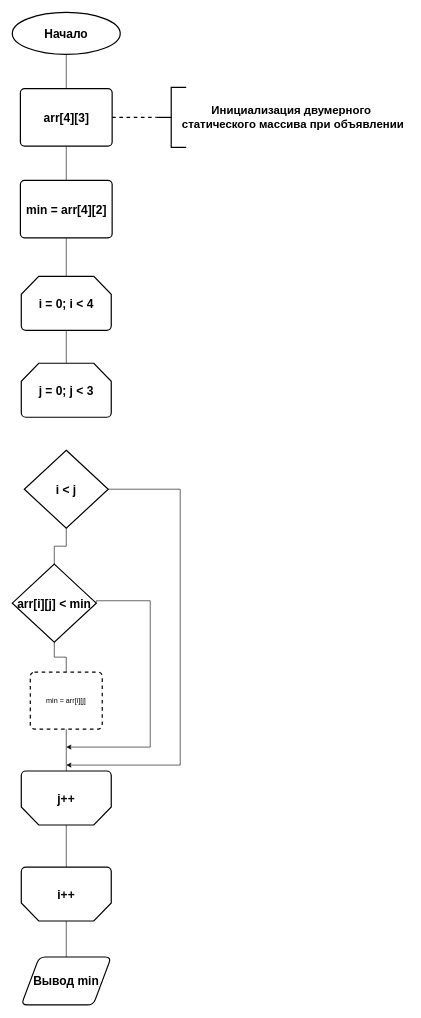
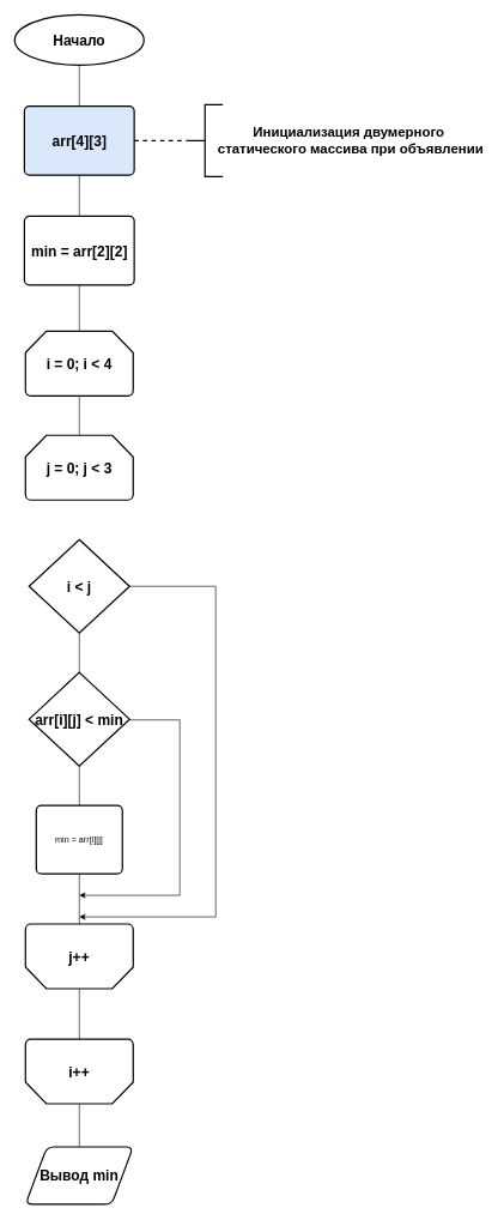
- <mxCell id="24" value="&lt;span style=&quot;font-size: 20px&quot;&gt;&lt;b&gt;arr[4][3]&lt;/b&gt;&lt;/span&gt;" style="rounded=1;whiteSpace=wrap;html=1;absoluteArcSize=1;arcSize=14;strokeWidth=2;" vertex="1" parent="1"><mxGeometry x="33.5" y="147" width="153" height="96" as="geometry" /></mxCell>
+ <mxCell id="24" value="&lt;span style=&quot;font-size: 20px&quot;&gt;&lt;b&gt;arr[4][3]&lt;/b&gt;&lt;/span&gt;" style="rounded=1;whiteSpace=wrap;html=1;absoluteArcSize=1;arcSize=14;strokeWidth=2;fillColor=#dae8fc;" vertex="1" parent="1"><mxGeometry x="33.5" y="147" width="153" height="96" as="geometry" /></mxCell>
- <mxCell id="21" value="&lt;b&gt;&lt;font style=&quot;font-size: 20px&quot;&gt;min = arr[4][2]&lt;/font&gt;&lt;/b&gt;" style="rounded=1;whiteSpace=wrap;html=1;absoluteArcSize=1;arcSize=14;strokeWidth=2;" parent="1" vertex="1"><mxGeometry x="33.5" y="300" width="153" height="96" as="geometry" /></mxCell>
+ <mxCell id="21" value="&lt;b&gt;&lt;font style=&quot;font-size: 20px&quot;&gt;min = arr[2][2]&lt;/font&gt;&lt;/b&gt;" style="rounded=1;whiteSpace=wrap;html=1;absoluteArcSize=1;arcSize=14;strokeWidth=2;" parent="1" vertex="1"><mxGeometry x="33.5" y="300" width="153" height="96" as="geometry" /></mxCell>
- <mxCell id="16" value="&lt;span style=&quot;font-size: 20px&quot;&gt;&lt;b&gt;arr[i][j] &amp;lt; min&lt;/b&gt;&lt;/span&gt;" style="strokeWidth=2;html=1;shape=mxgraph.flowchart.decision;whiteSpace=wrap;" parent="1" vertex="1"><mxGeometry x="20" y="940" width="140" height="130" as="geometry" /></mxCell>
+ <mxCell id="16" value="&lt;span style=&quot;font-size: 20px&quot;&gt;&lt;b&gt;arr[i][j] &amp;lt; min&lt;/b&gt;&lt;/span&gt;" style="strokeWidth=2;html=1;shape=mxgraph.flowchart.decision;whiteSpace=wrap;" parent="1" vertex="1"><mxGeometry x="40" y="935" width="140" height="130" as="geometry" /></mxCell>
- <mxCell id="18" value="min = arr[i][j]" style="rounded=1;whiteSpace=wrap;html=1;absoluteArcSize=1;arcSize=14;strokeWidth=2;dashed=1;" parent="1" vertex="1"><mxGeometry x="50" y="1120" width="120" height="95" as="geometry" /></mxCell>
+ <mxCell id="18" value="min = arr[i][j]" style="rounded=1;whiteSpace=wrap;html=1;absoluteArcSize=1;arcSize=14;strokeWidth=2;" parent="1" vertex="1"><mxGeometry x="50" y="1120" width="120" height="95" as="geometry" /></mxCell>
